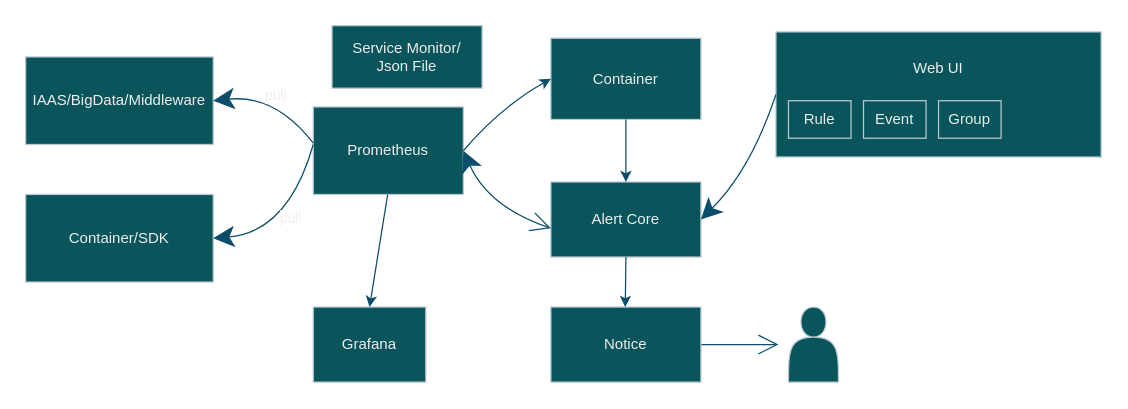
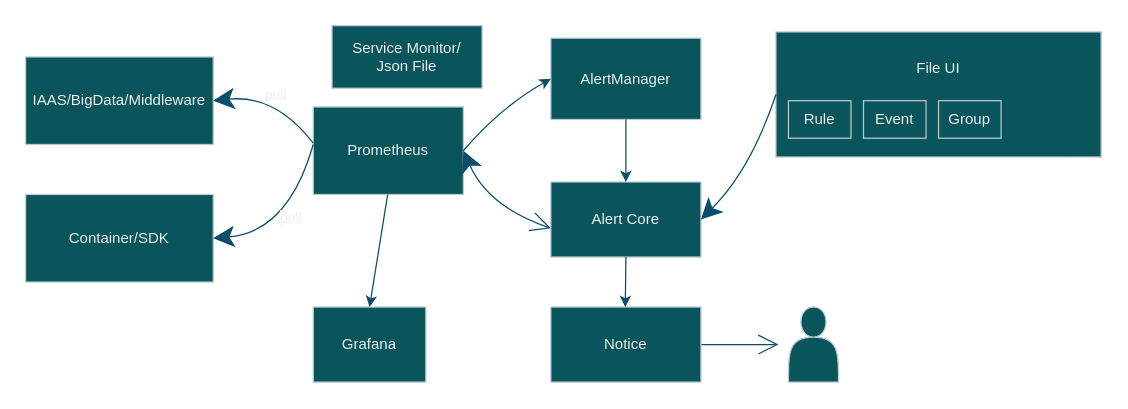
- <mxCell id="11" value="Container" style="rounded=0;whiteSpace=wrap;html=1;hachureGap=4;pointerEvents=0;fillColor=#09555B;strokeColor=#BAC8D3;fontColor=#EEEEEE;" parent="1" vertex="1"><mxGeometry x="440" y="30" width="120" height="65" as="geometry" /></mxCell>
+ <mxCell id="11" value="AlertManager" style="rounded=0;whiteSpace=wrap;html=1;hachureGap=4;pointerEvents=0;fillColor=#09555B;strokeColor=#BAC8D3;fontColor=#EEEEEE;" parent="1" vertex="1"><mxGeometry x="440" y="30" width="120" height="65" as="geometry" /></mxCell>
- <mxCell id="17" value="Web UI&lt;br&gt;&lt;br&gt;&lt;br&gt;&lt;br&gt;" style="rounded=0;whiteSpace=wrap;html=1;hachureGap=4;pointerEvents=0;fillColor=#09555B;strokeColor=#BAC8D3;fontColor=#EEEEEE;" parent="1" vertex="1"><mxGeometry x="620" y="25" width="260" height="100" as="geometry" /></mxCell>
+ <mxCell id="17" value="File UI&lt;br&gt;&lt;br&gt;&lt;br&gt;&lt;br&gt;" style="rounded=0;whiteSpace=wrap;html=1;hachureGap=4;pointerEvents=0;fillColor=#09555B;strokeColor=#BAC8D3;fontColor=#EEEEEE;" parent="1" vertex="1"><mxGeometry x="620" y="25" width="260" height="100" as="geometry" /></mxCell>
